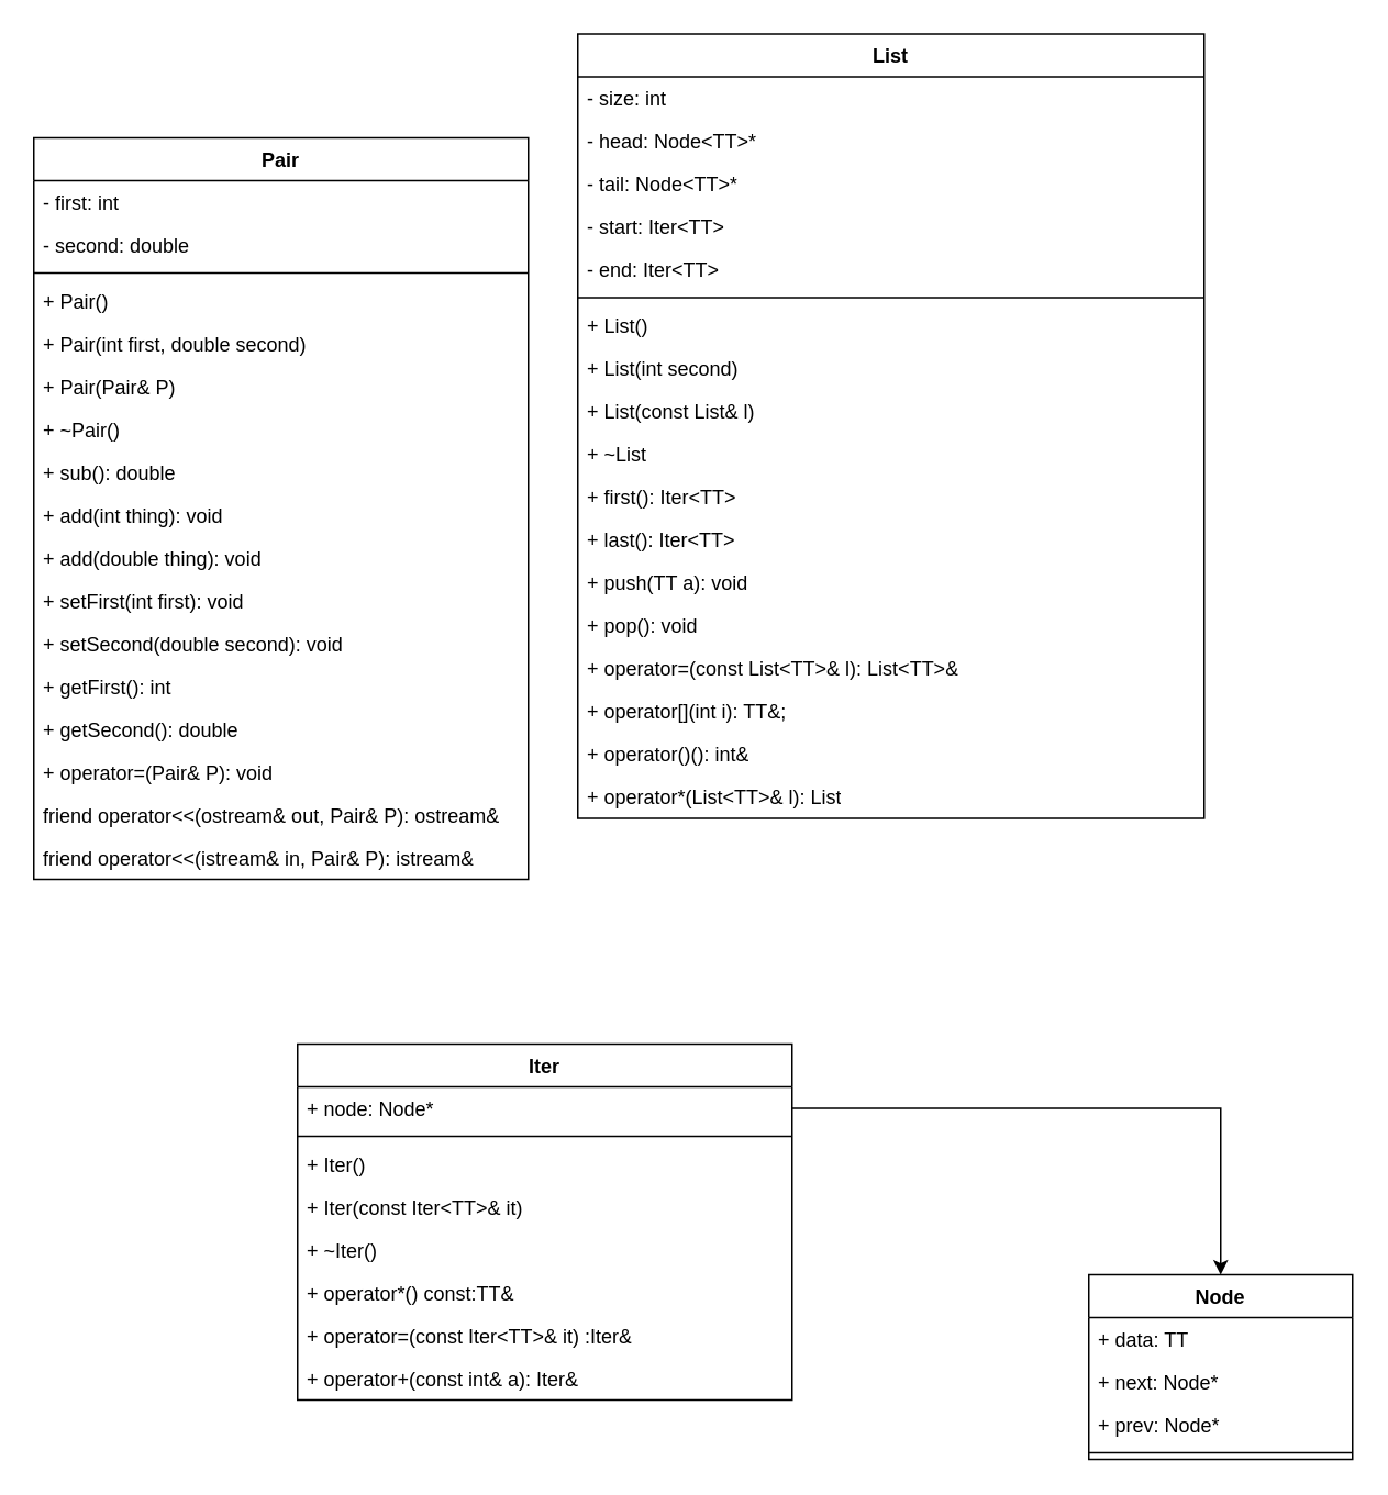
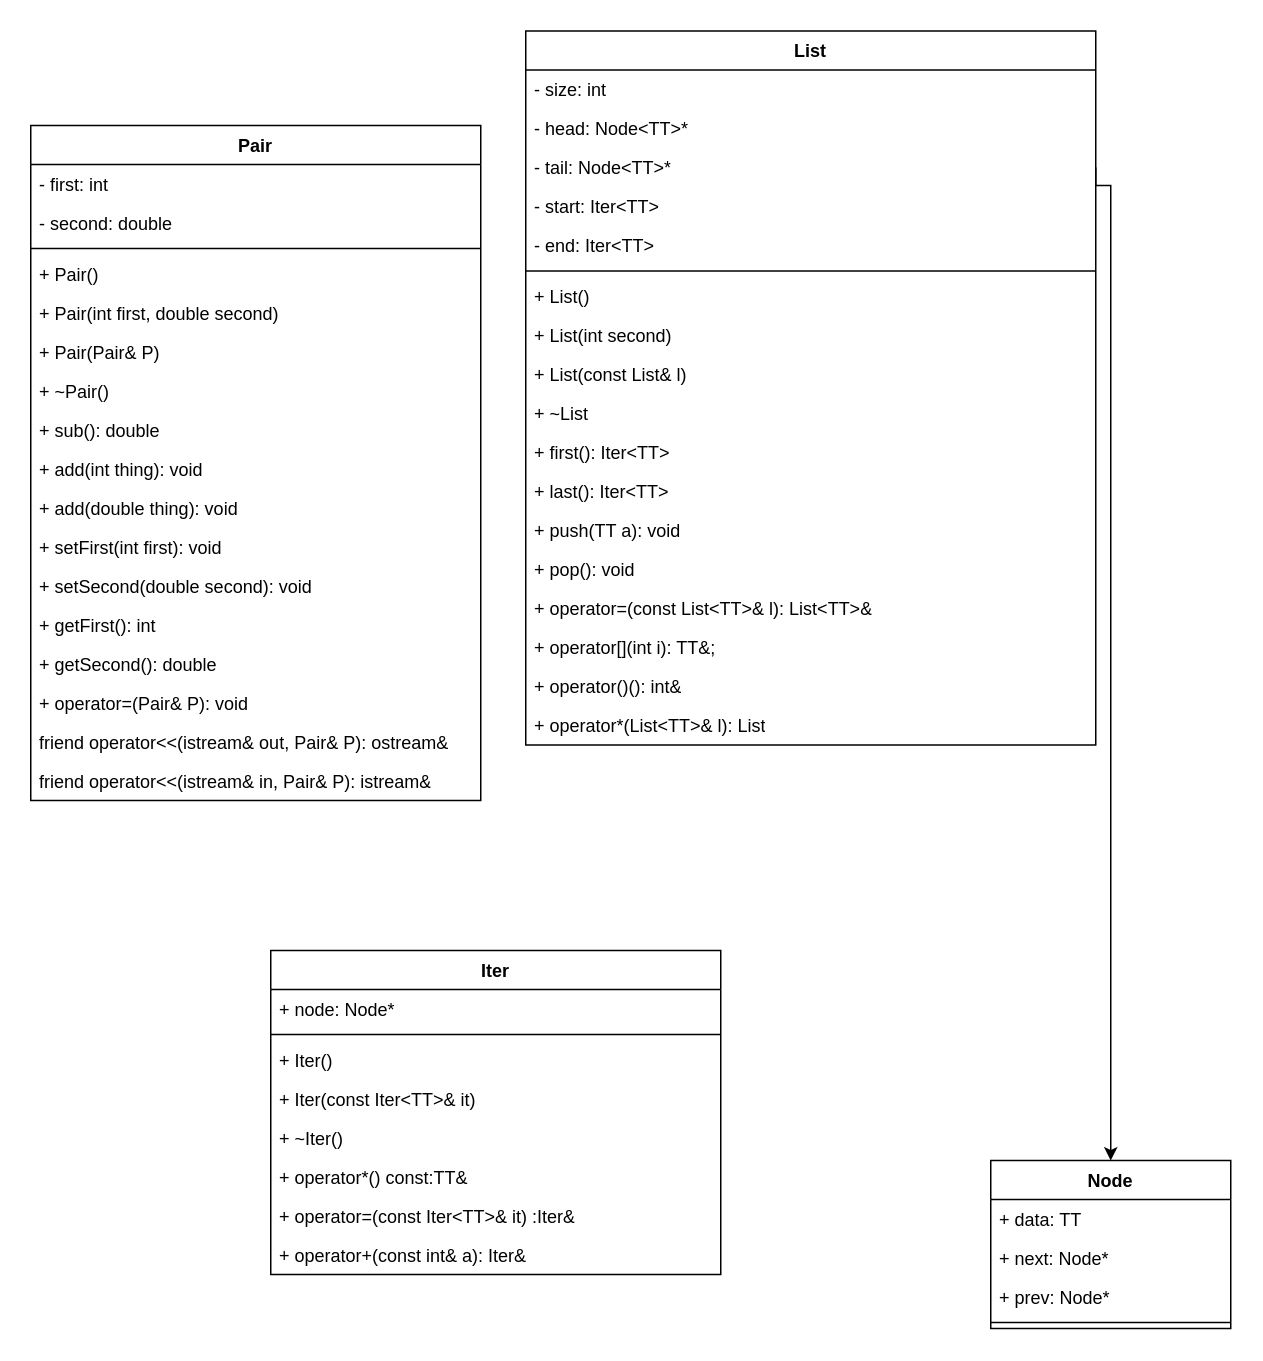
+ <mxCell id="17" style="edgeStyle=orthogonalEdgeStyle;rounded=0;orthogonalLoop=1;jettySize=auto;html=1;entryX=0.5;entryY=0;entryDx=0;entryDy=0;exitX=1;exitY=0.5;exitDx=0;exitDy=0;" edge="1" parent="1" source="21" target="2"><mxGeometry relative="1" as="geometry"><Array as="points"><mxPoint x="730" y="123" /><mxPoint x="740" y="123" /></Array></mxGeometry></mxCell>
- <mxCell id="53" value="friend operator&amp;lt;&amp;lt;(ostream&amp;amp; out, Pair&amp;amp; P): ostream&amp;amp;" style="text;strokeColor=none;fillColor=none;align=left;verticalAlign=top;spacingLeft=4;spacingRight=4;overflow=hidden;rotatable=0;points=[[0,0.5],[1,0.5]];portConstraint=eastwest;whiteSpace=wrap;html=1;" vertex="1" parent="37"><mxGeometry y="398" width="300" height="26" as="geometry" /></mxCell>
+ <mxCell id="53" value="friend operator&amp;lt;&amp;lt;(istream&amp;amp; out, Pair&amp;amp; P): ostream&amp;amp;" style="text;strokeColor=none;fillColor=none;align=left;verticalAlign=top;spacingLeft=4;spacingRight=4;overflow=hidden;rotatable=0;points=[[0,0.5],[1,0.5]];portConstraint=eastwest;whiteSpace=wrap;html=1;" vertex="1" parent="37"><mxGeometry y="398" width="300" height="26" as="geometry" /></mxCell>
- <mxCell id="16" style="edgeStyle=orthogonalEdgeStyle;rounded=0;orthogonalLoop=1;jettySize=auto;html=1;entryX=0.5;entryY=0;entryDx=0;entryDy=0;" edge="1" parent="1" source="8" target="2"><mxGeometry relative="1" as="geometry" /></mxCell>
